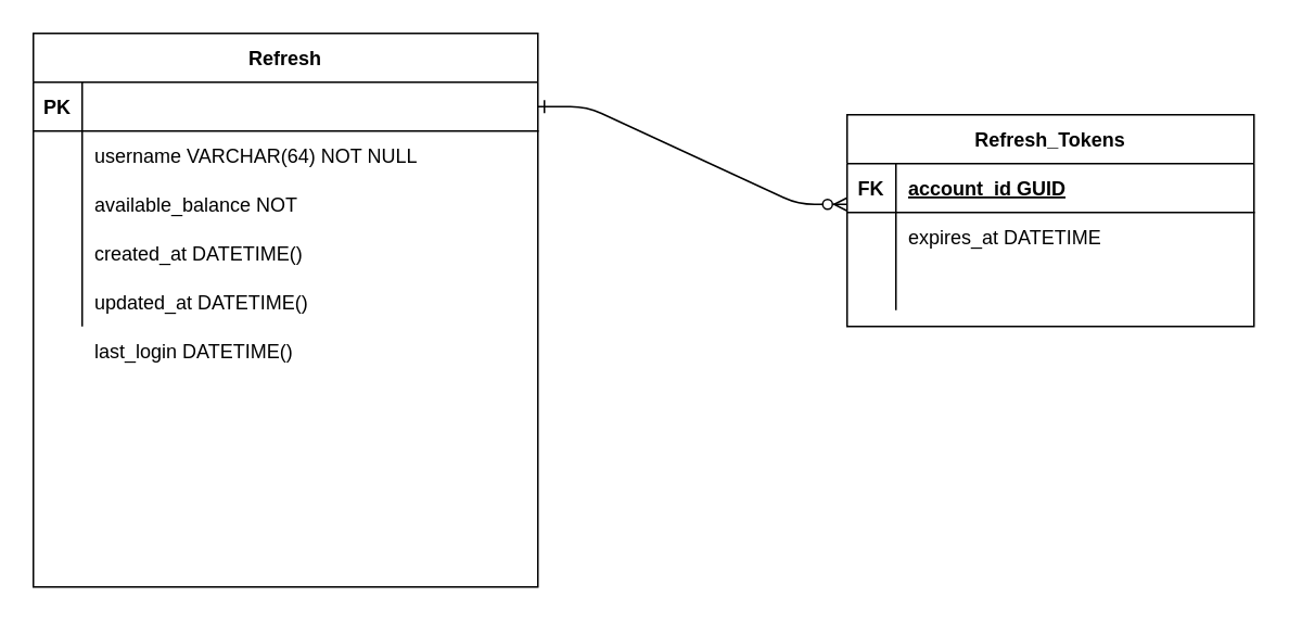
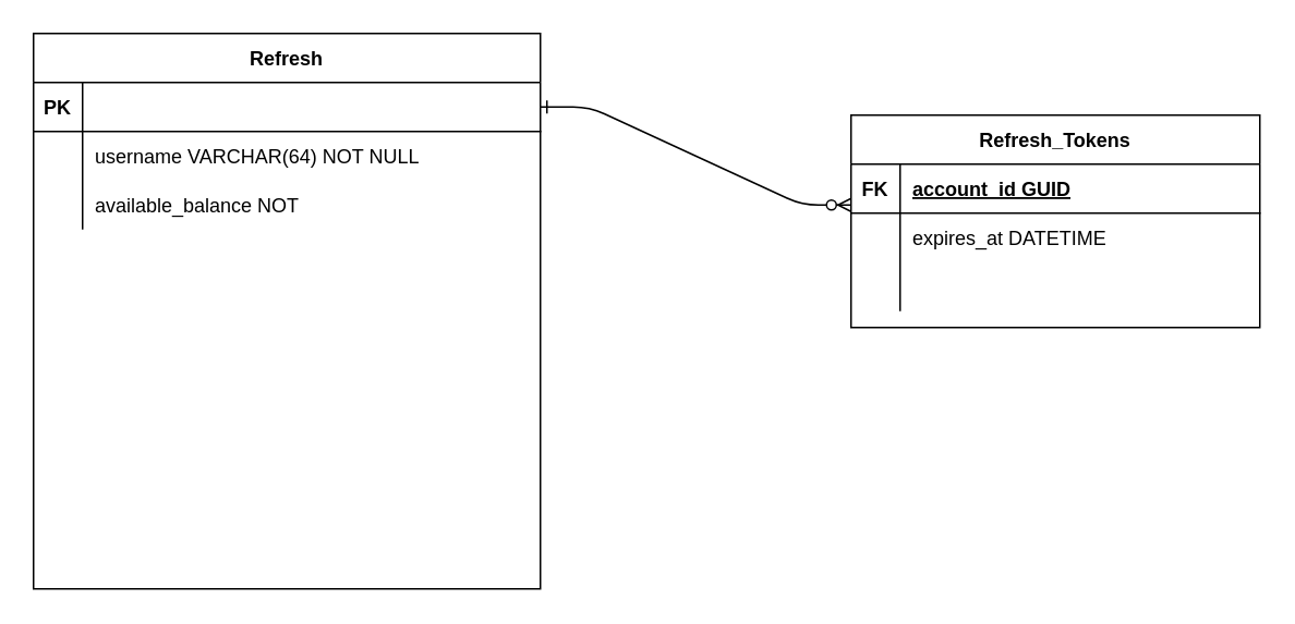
- <mxCell id="15" value="created_at DATETIME()" style="shape=partialRectangle;overflow=hidden;connectable=0;fillColor=none;top=0;left=0;bottom=0;right=0;align=left;spacingLeft=6;" parent="13" vertex="1"><mxGeometry x="30" width="280" height="30" as="geometry" /></mxCell>
- <mxCell id="18" value="updated_at DATETIME()" style="shape=partialRectangle;overflow=hidden;connectable=0;fillColor=none;top=0;left=0;bottom=0;right=0;align=left;spacingLeft=6;" parent="16" vertex="1"><mxGeometry x="30" width="280" height="30" as="geometry" /></mxCell>
- <mxCell id="29" value="last_login DATETIME()" style="shape=partialRectangle;overflow=hidden;connectable=0;fillColor=none;top=0;left=0;bottom=0;right=0;align=left;spacingLeft=6;" vertex="1" parent="1"><mxGeometry x="50" y="200" width="280" height="30" as="geometry" /></mxCell>
